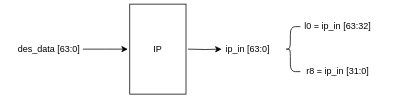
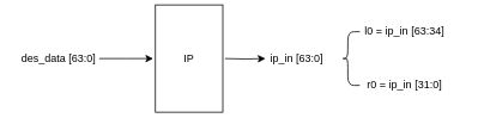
- <mxCell id="9" value="l0 = ip_in [63:32]" style="text;html=1;align=center;verticalAlign=middle;whiteSpace=wrap;rounded=0;" parent="1" vertex="1"><mxGeometry x="390" y="20" width="120" height="30" as="geometry" /></mxCell>
+ <mxCell id="9" value="l0 = ip_in [63:34]" style="text;html=1;align=center;verticalAlign=middle;whiteSpace=wrap;rounded=0;" parent="1" vertex="1"><mxGeometry x="390" y="20" width="120" height="30" as="geometry" /></mxCell>
- <mxCell id="10" value="r8 = ip_in [31:0]" style="text;html=1;align=center;verticalAlign=middle;whiteSpace=wrap;rounded=0;" parent="1" vertex="1"><mxGeometry x="390" y="80" width="120" height="30" as="geometry" /></mxCell>
+ <mxCell id="10" value="r0 = ip_in [31:0]" style="text;html=1;align=center;verticalAlign=middle;whiteSpace=wrap;rounded=0;" parent="1" vertex="1"><mxGeometry x="390" y="80" width="120" height="30" as="geometry" /></mxCell>
